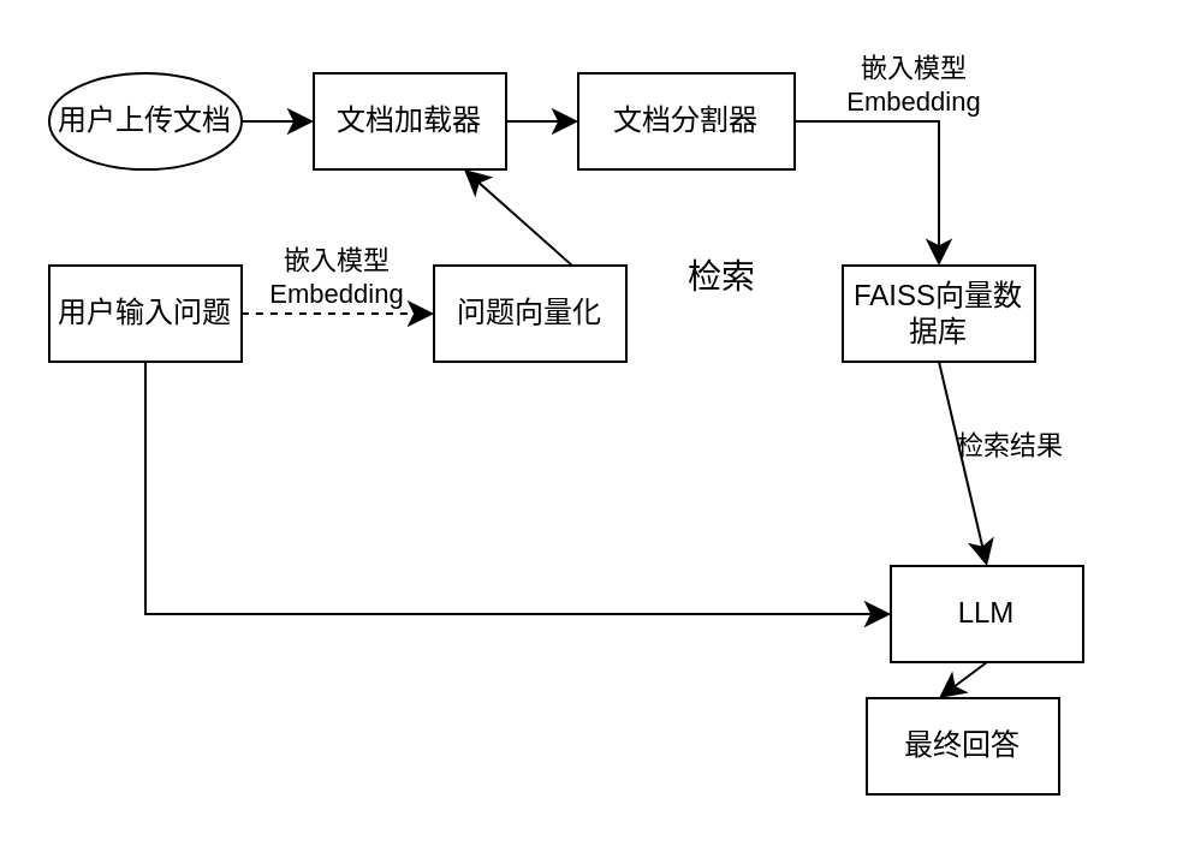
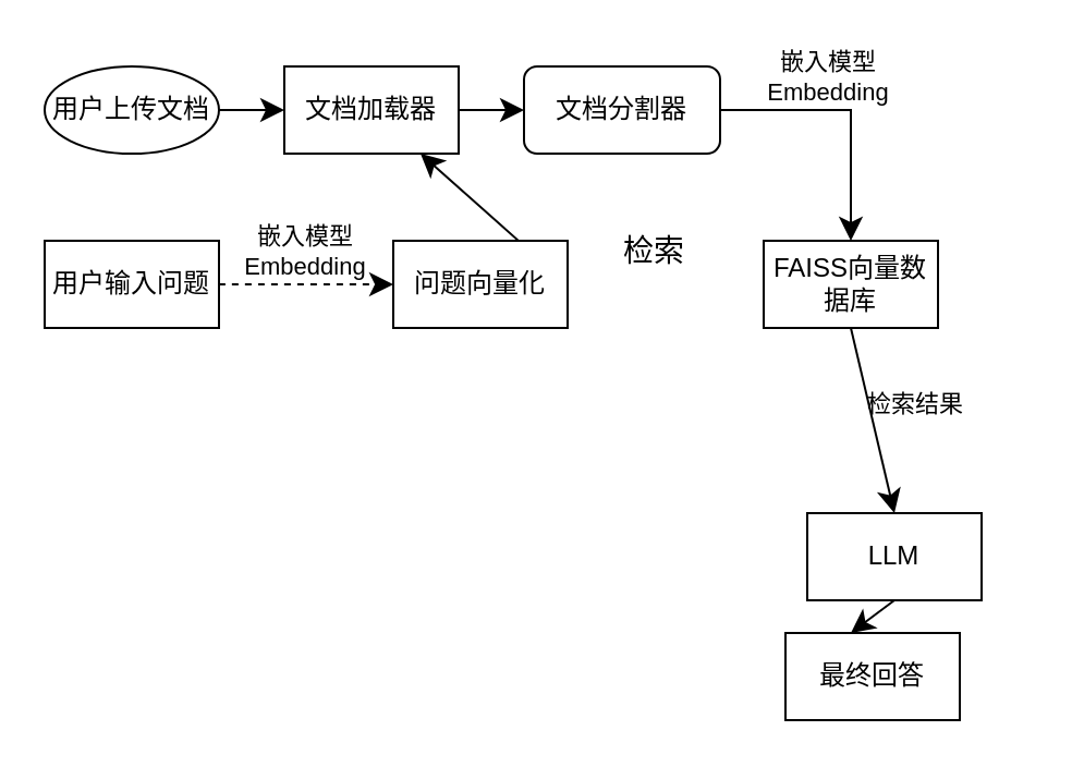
- <mxCell id="7" value="文档分割器" style="rounded=0;whiteSpace=wrap;html=1;" vertex="1" parent="1"><mxGeometry x="240" y="30" width="90" height="40" as="geometry" /></mxCell>
+ <mxCell id="7" value="文档分割器" style="whiteSpace=wrap;html=1;rounded=1;" vertex="1" parent="1"><mxGeometry x="240" y="30" width="90" height="40" as="geometry" /></mxCell>
- <mxCell id="12" style="edgeStyle=orthogonalEdgeStyle;rounded=0;orthogonalLoop=1;jettySize=auto;html=1;entryX=0;entryY=0.5;entryDx=0;entryDy=0;fontSize=12;startSize=8;endSize=8;exitX=0.5;exitY=1;exitDx=0;exitDy=0;" edge="1" parent="1" source="13" target="18"><mxGeometry relative="1" as="geometry" /></mxCell>
